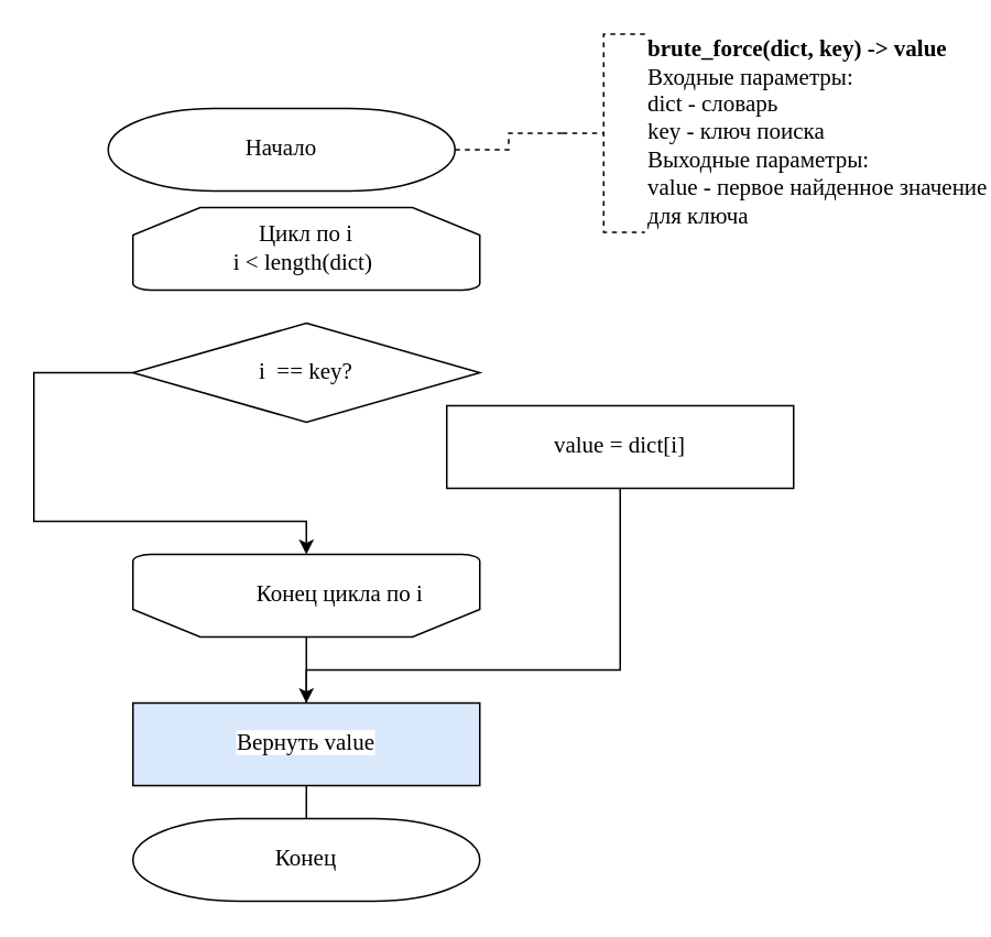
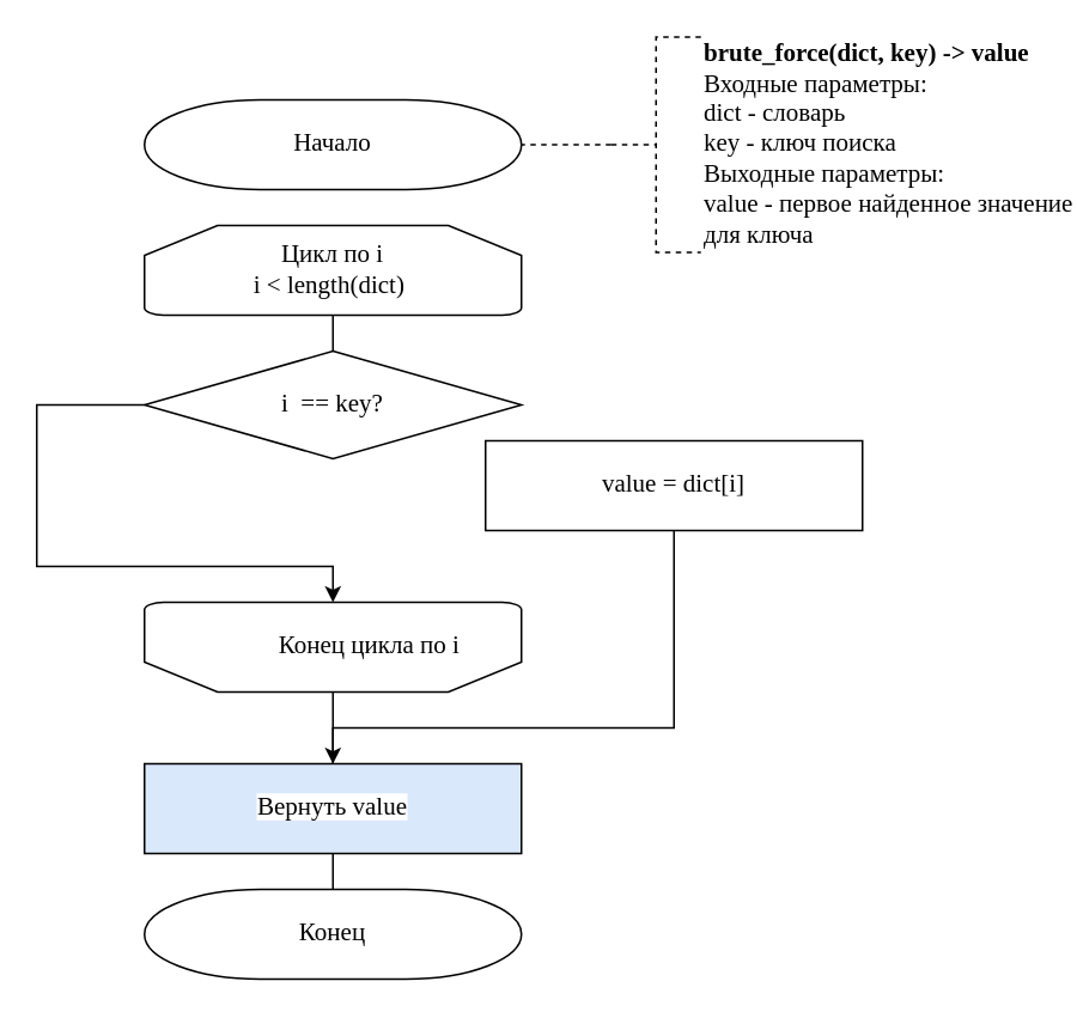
- <mxCell id="2" value="Начало" style="strokeWidth=1;html=1;shape=mxgraph.flowchart.terminator;whiteSpace=wrap;fontSize=14;fontFamily=Times New Roman;" parent="1" vertex="1"><mxGeometry x="65" y="65" width="210" height="50" as="geometry" /></mxCell>
+ <mxCell id="2" value="Начало" style="strokeWidth=1;html=1;shape=mxgraph.flowchart.terminator;whiteSpace=wrap;fontSize=14;fontFamily=Times New Roman;" parent="1" vertex="1"><mxGeometry x="80" y="55" width="210" height="50" as="geometry" /></mxCell>
+ <mxCell id="6" style="edgeStyle=orthogonalEdgeStyle;rounded=0;orthogonalLoop=1;jettySize=auto;html=1;exitX=0.5;exitY=0;exitDx=0;exitDy=0;exitPerimeter=0;entryX=0.5;entryY=1;entryDx=0;entryDy=0;entryPerimeter=0;endArrow=none;endFill=0;fontSize=14;fontFamily=Times New Roman;" parent="1" source="8" target="5" edge="1"><mxGeometry relative="1" as="geometry" /></mxCell>
